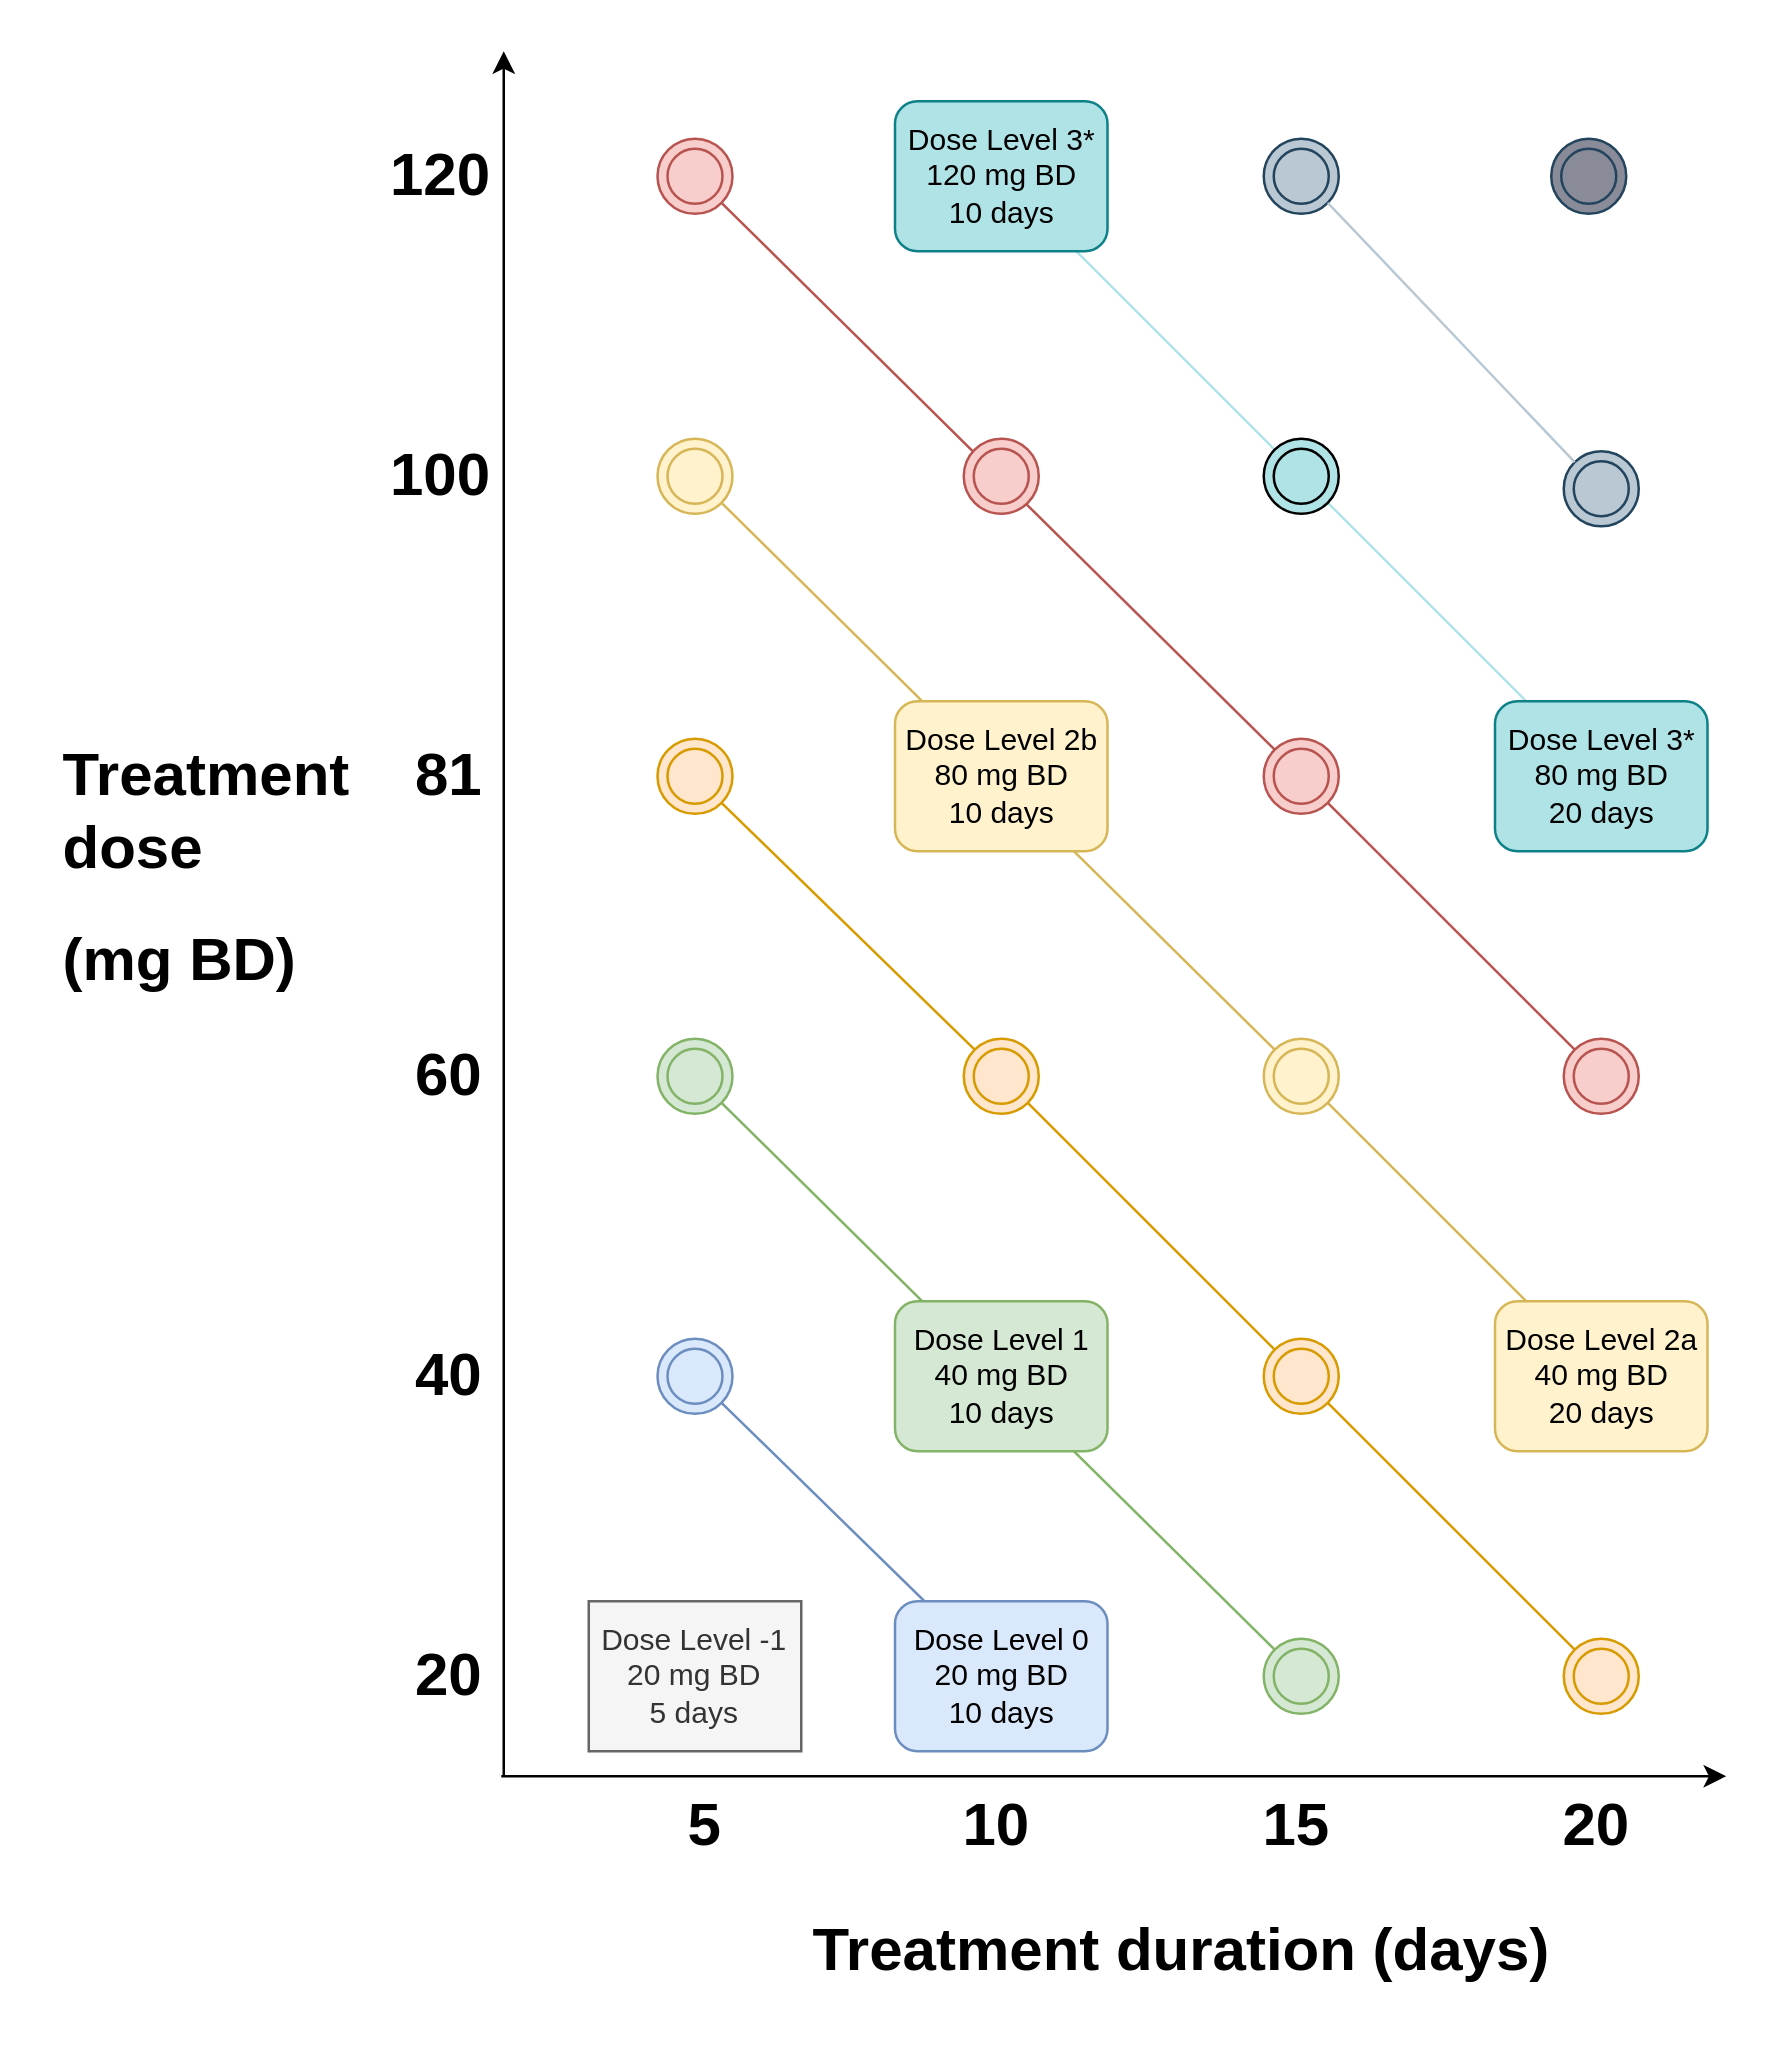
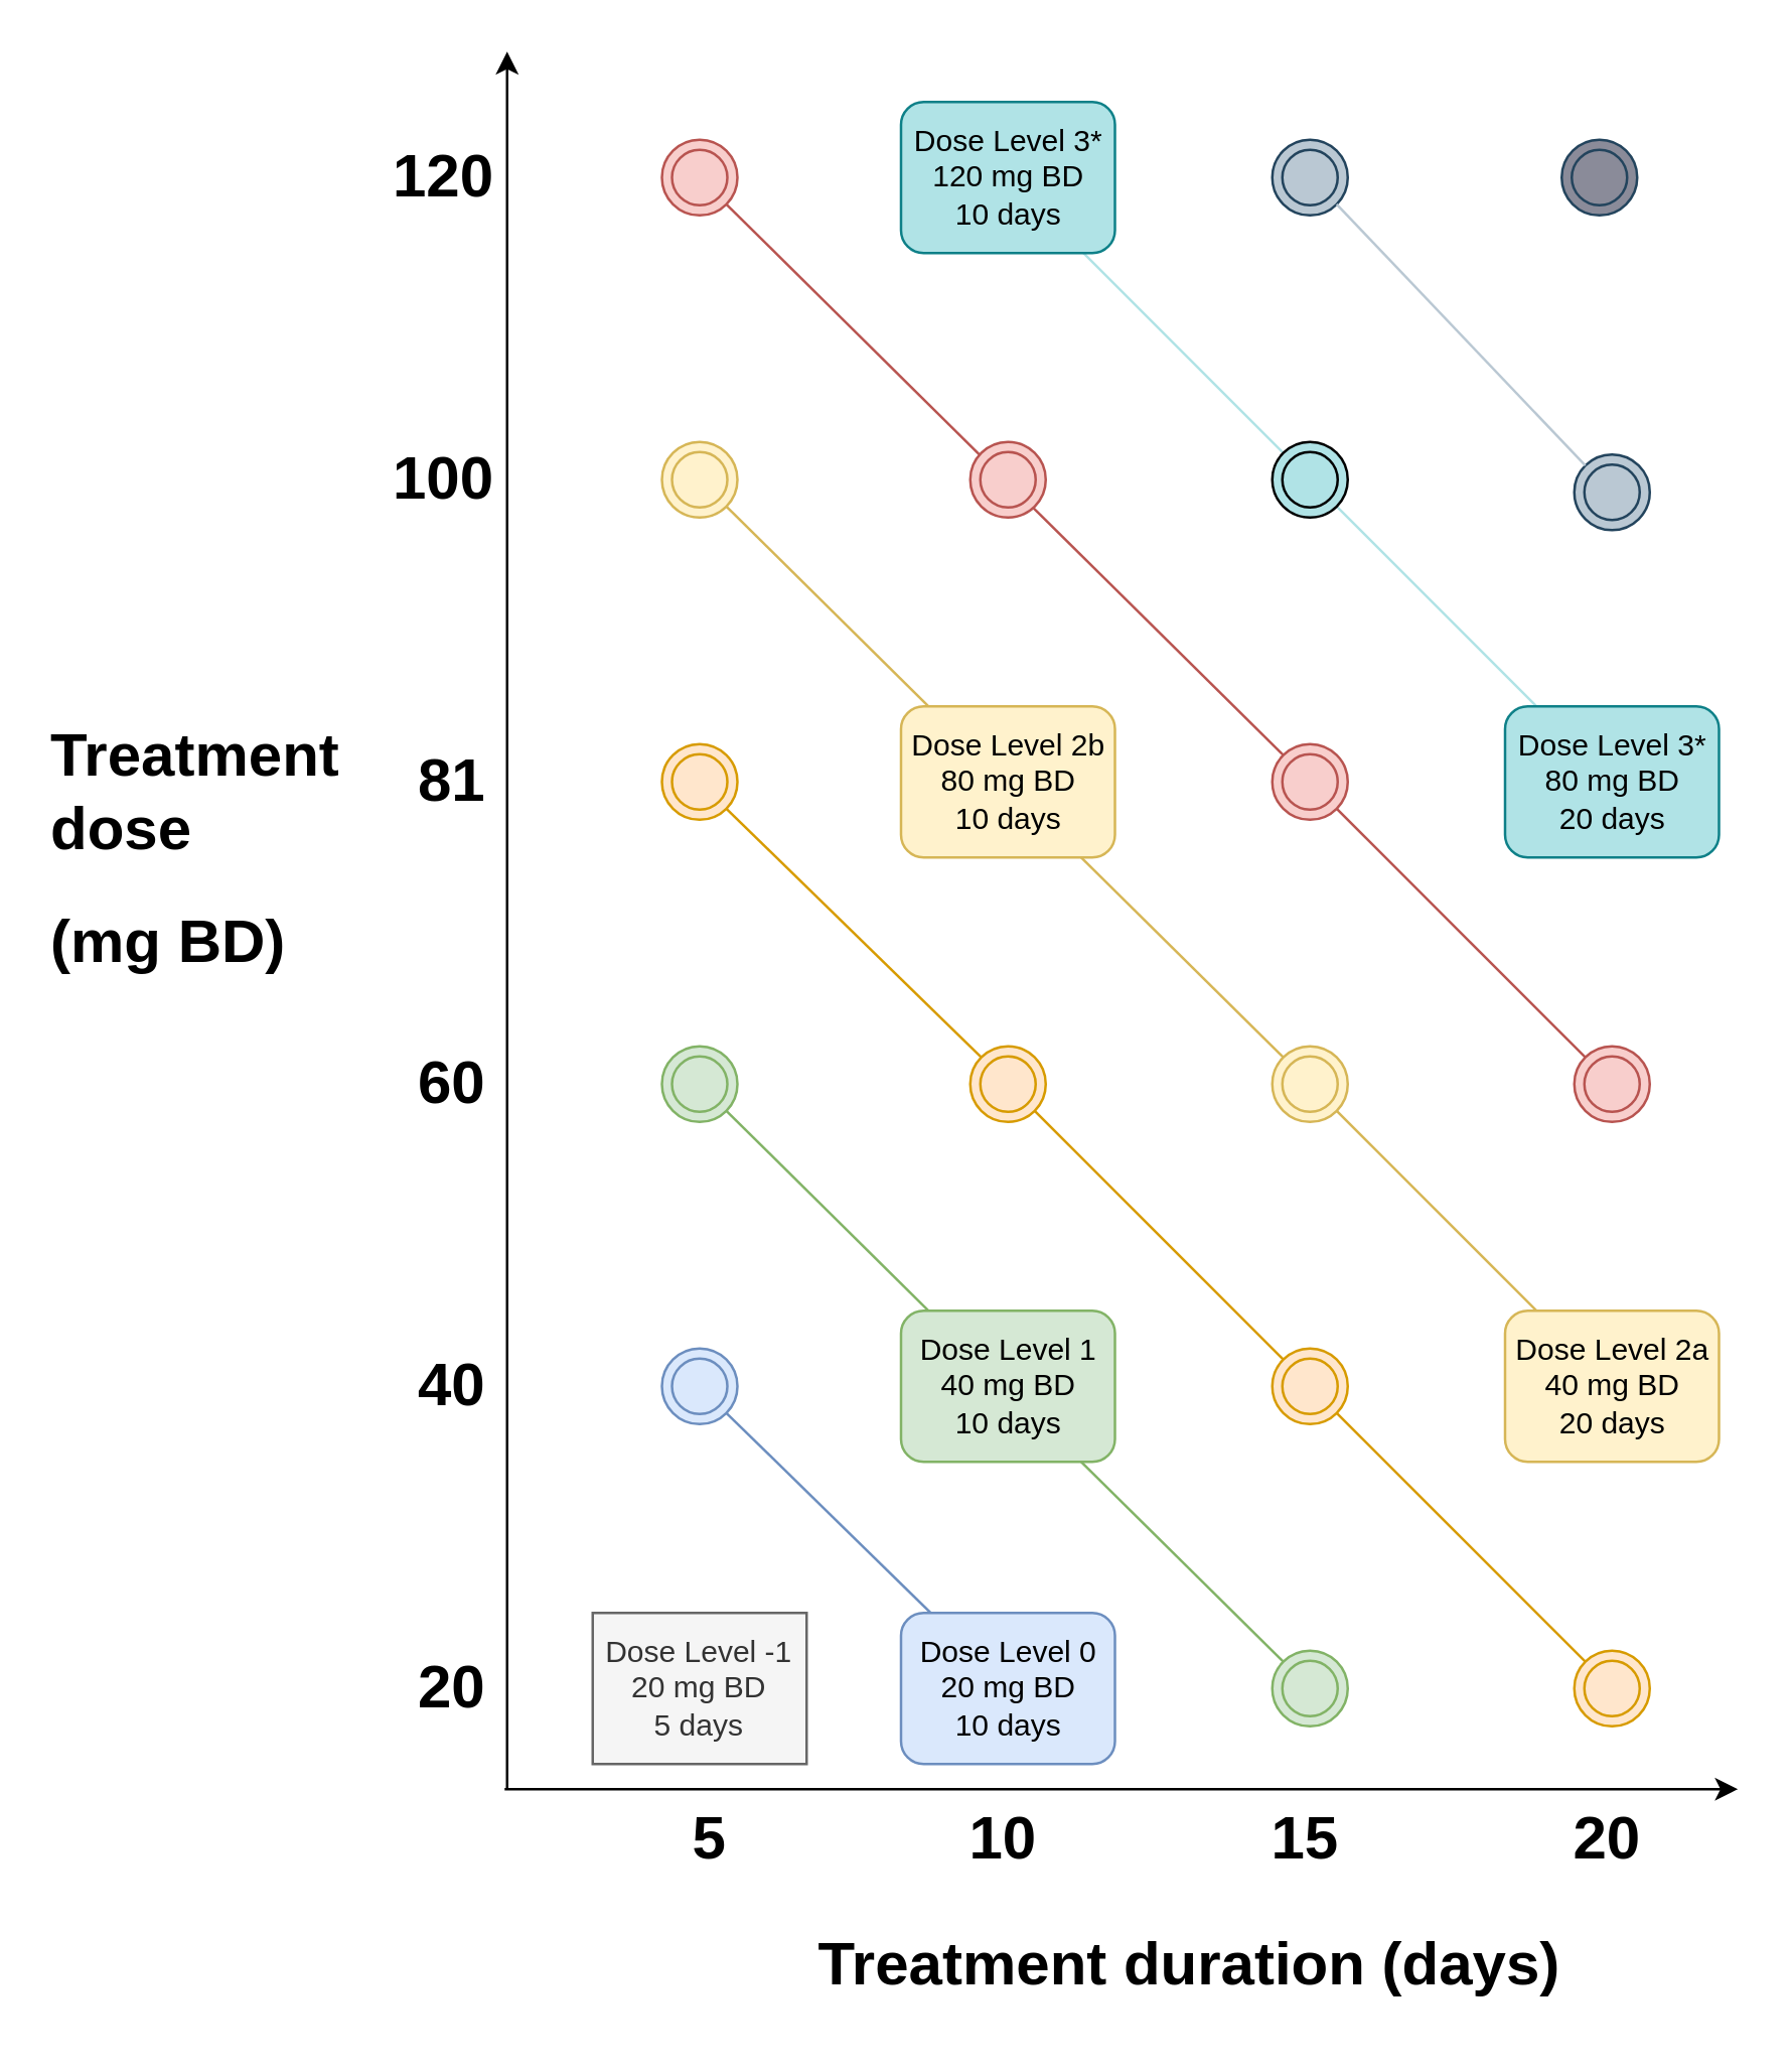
- <mxCell id="29" value="&lt;h1&gt;Treatment dose&amp;nbsp;&lt;/h1&gt;&lt;h1&gt;(mg BD)&lt;/h1&gt;" style="text;html=1;strokeColor=none;fillColor=none;spacing=5;spacingTop=-20;whiteSpace=wrap;overflow=hidden;rounded=0;" parent="1" vertex="1"><mxGeometry x="20" y="290" width="131" height="260" as="geometry" /></mxCell>
+ <mxCell id="29" value="&lt;h1&gt;Treatment dose&amp;nbsp;&lt;/h1&gt;&lt;h1&gt;(mg BD)&lt;/h1&gt;" style="text;html=1;strokeColor=none;fillColor=none;spacing=5;spacingTop=-20;whiteSpace=wrap;overflow=hidden;rounded=0;" parent="1" vertex="1"><mxGeometry x="15" y="280" width="131" height="260" as="geometry" /></mxCell>
